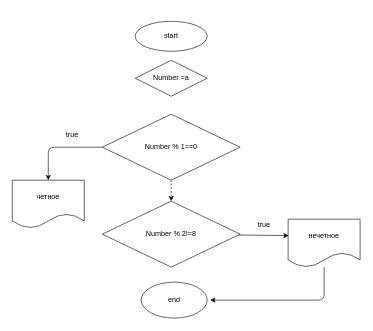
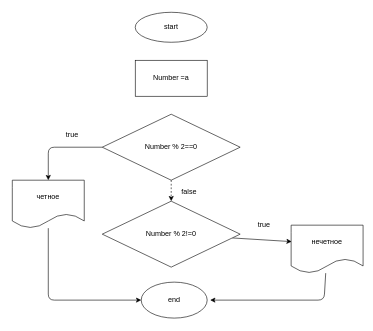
- <mxCell id="2" value="start" style="ellipse;whiteSpace=wrap;html=1;" vertex="1" parent="1"><mxGeometry x="225" y="35" width="120" height="50" as="geometry" /></mxCell>
+ <mxCell id="2" value="start" style="ellipse;whiteSpace=wrap;html=1;" vertex="1" parent="1"><mxGeometry x="225" y="20" width="120" height="50" as="geometry" /></mxCell>
- <mxCell id="3" value="Number =a" style="rhombus;whiteSpace=wrap;html=1;" vertex="1" parent="1"><mxGeometry x="225" y="100" width="120" height="60" as="geometry" /></mxCell>
+ <mxCell id="3" value="Number =a" style="rounded=0;whiteSpace=wrap;html=1;" vertex="1" parent="1"><mxGeometry x="225" y="100" width="120" height="60" as="geometry" /></mxCell>
- <mxCell id="6" value="Number % 1==0" style="rhombus;whiteSpace=wrap;html=1;" vertex="1" parent="1"><mxGeometry x="170" y="190" width="230" height="110" as="geometry" /></mxCell>
+ <mxCell id="6" value="Number % 2==0" style="rhombus;whiteSpace=wrap;html=1;" vertex="1" parent="1"><mxGeometry x="170" y="190" width="230" height="110" as="geometry" /></mxCell>
+ <mxCell id="14" value="false" style="text;html=1;strokeColor=none;fillColor=none;align=center;verticalAlign=middle;whiteSpace=wrap;rounded=0;" vertex="1" parent="1"><mxGeometry x="285" y="305" width="60" height="30" as="geometry" /></mxCell>
- <mxCell id="13" value="Number % 2!=8" style="rhombus;whiteSpace=wrap;html=1;" vertex="1" parent="1"><mxGeometry x="170" y="335" width="230" height="110" as="geometry" /></mxCell>
+ <mxCell id="13" value="Number % 2!=0" style="rhombus;whiteSpace=wrap;html=1;" vertex="1" parent="1"><mxGeometry x="170" y="335" width="230" height="110" as="geometry" /></mxCell>
- <mxCell id="8" value="нечетное" style="shape=document;whiteSpace=wrap;html=1;boundedLbl=1;" vertex="1" parent="1"><mxGeometry x="480" y="365" width="120" height="80" as="geometry" /></mxCell>
+ <mxCell id="8" value="нечетное" style="shape=document;whiteSpace=wrap;html=1;boundedLbl=1;" vertex="1" parent="1"><mxGeometry x="485" y="375" width="120" height="80" as="geometry" /></mxCell>
+ <mxCell id="9" style="edgeStyle=none;html=1;entryX=0;entryY=0.5;entryDx=0;entryDy=0;" edge="1" parent="1" source="10" target="11"><mxGeometry relative="1" as="geometry"><Array as="points"><mxPoint x="80" y="500" /></Array></mxGeometry></mxCell>
